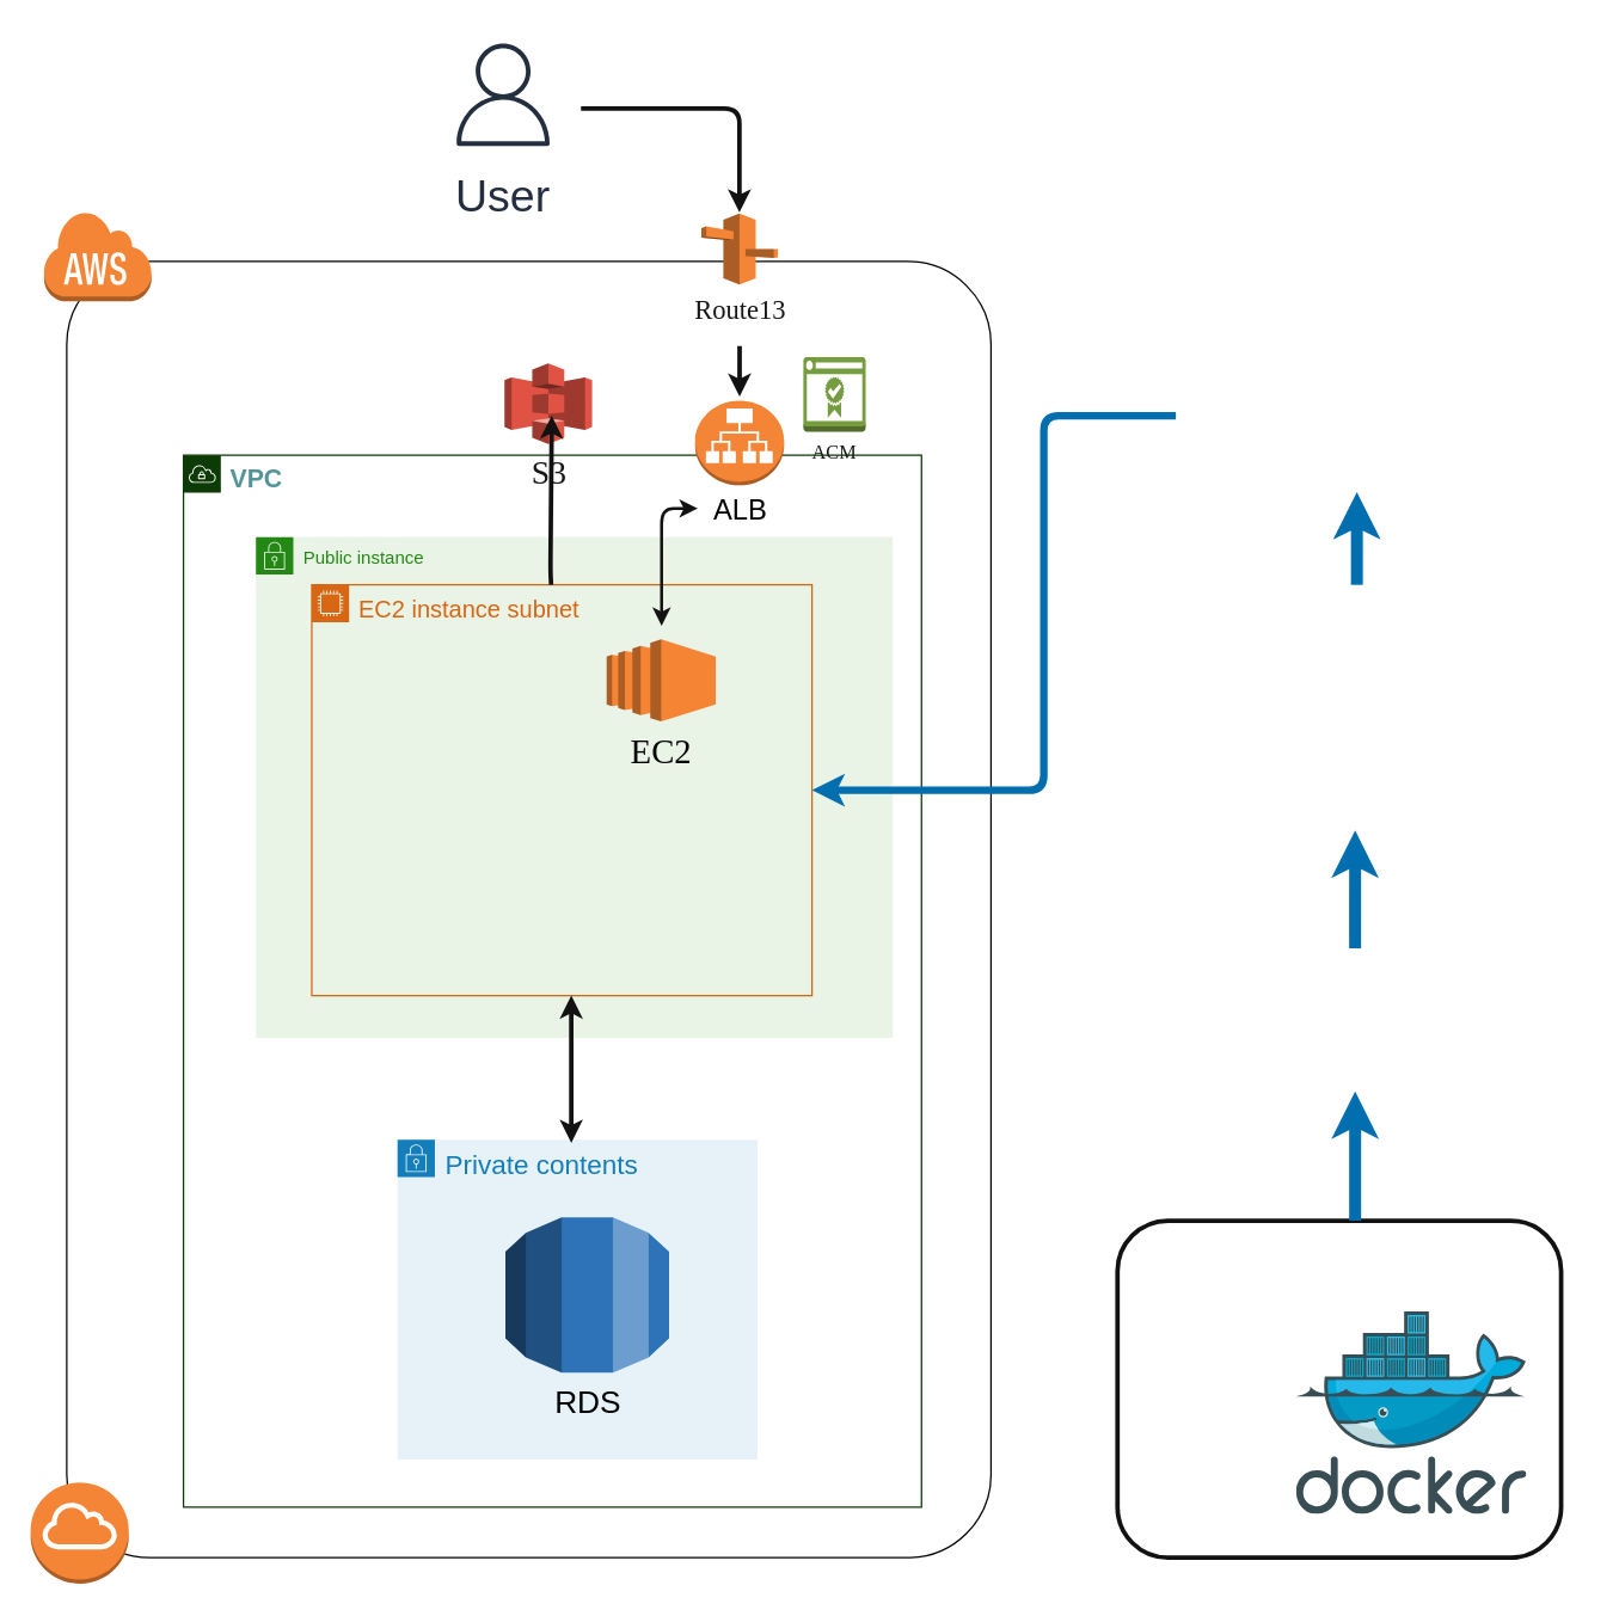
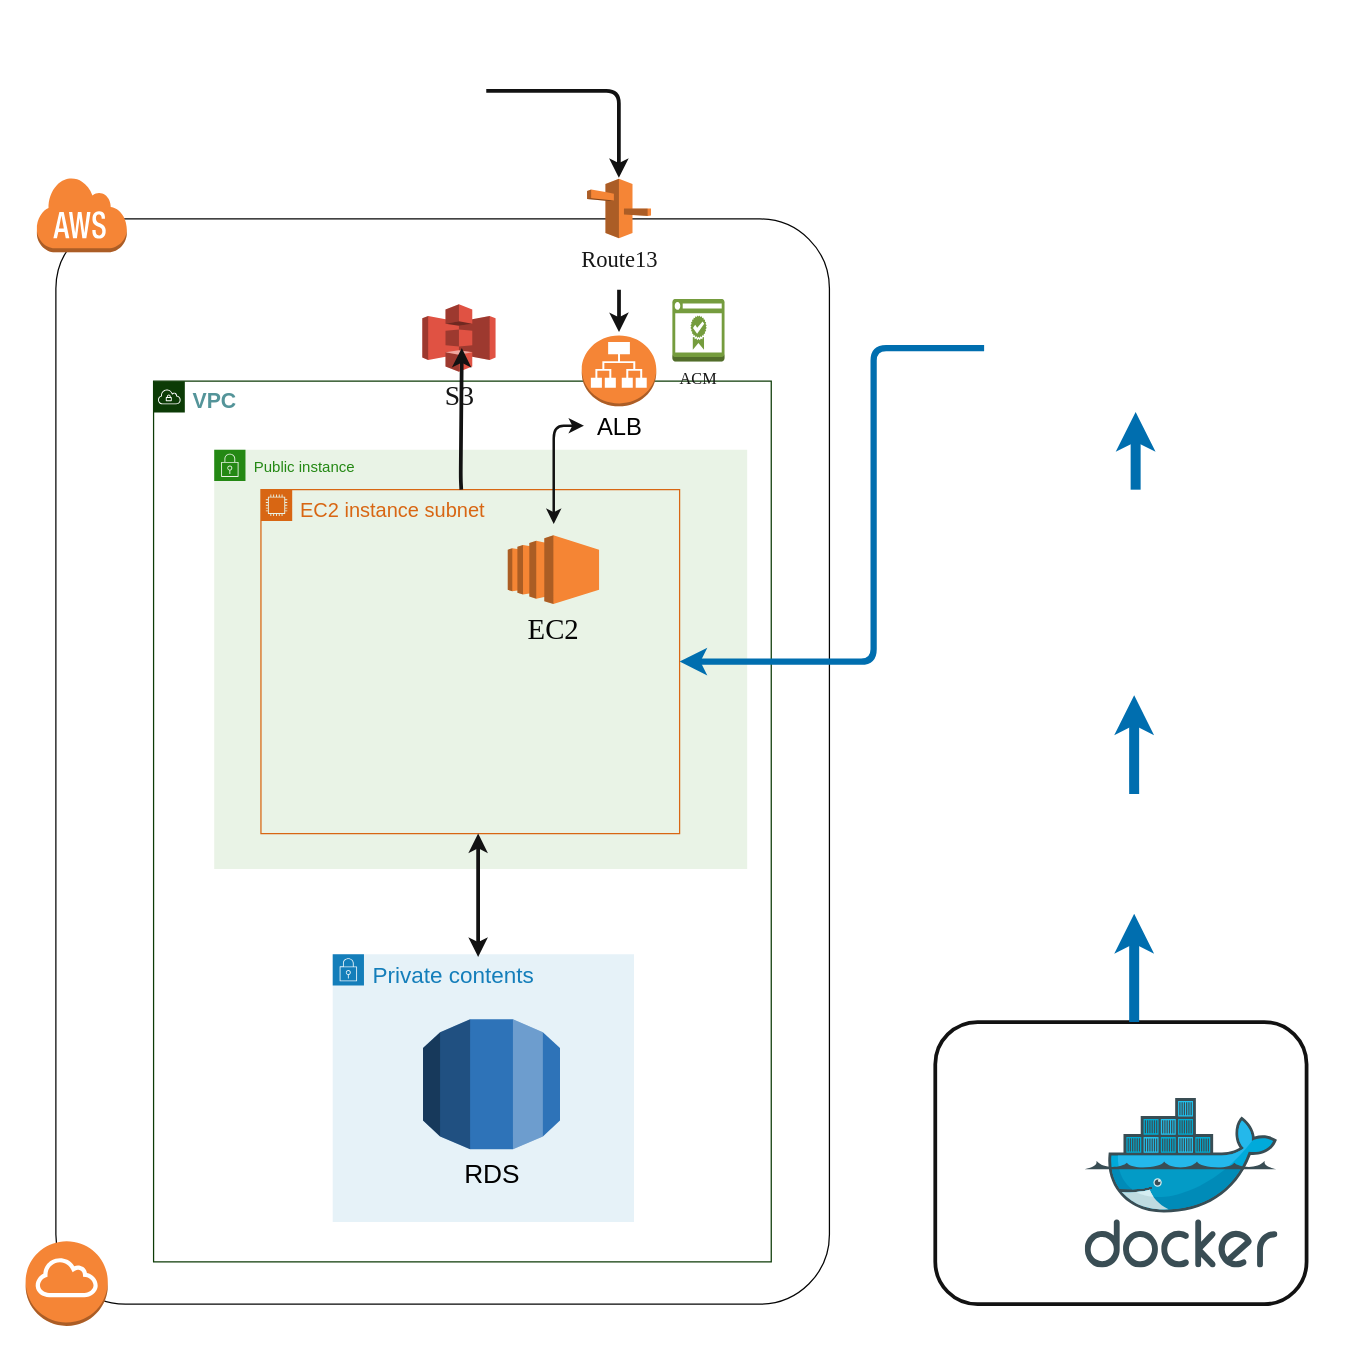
- <mxCell id="28" value="User" style="outlineConnect=0;fontColor=#232F3E;gradientColor=none;strokeColor=#232F3E;fillColor=#ffffff;dashed=0;verticalLabelPosition=bottom;verticalAlign=top;align=center;html=1;fontSize=30;fontStyle=0;aspect=fixed;shape=mxgraph.aws4.resourceIcon;resIcon=mxgraph.aws4.user;" parent="27" vertex="1"><mxGeometry width="85.599" height="85.599" as="geometry" /></mxCell>
